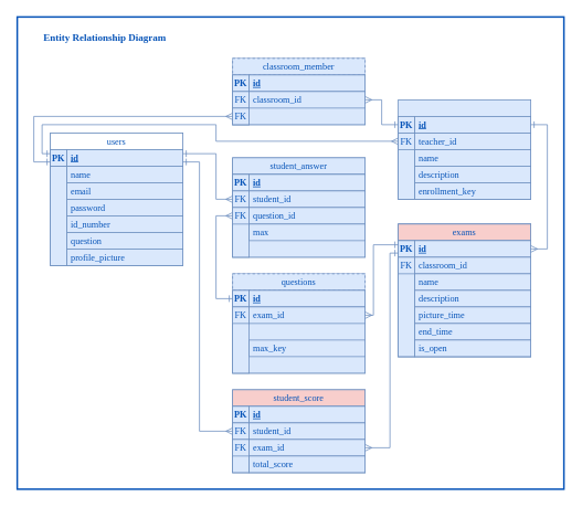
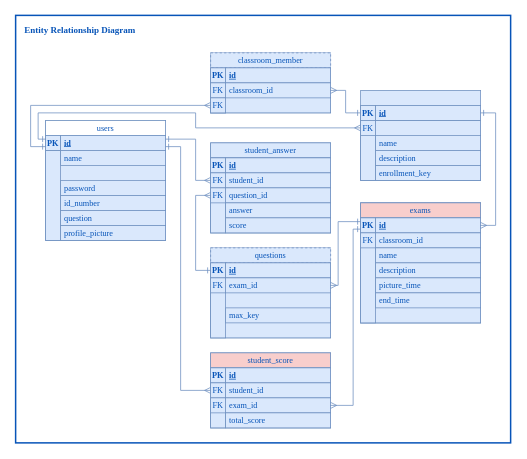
- <mxCell id="96" value="&lt;b&gt;&lt;font face=&quot;Times New Roman&quot; style=&quot;font-size: 12px;&quot;&gt;Entity Relationship Diagram&lt;/font&gt;&lt;/b&gt;" style="text;html=1;strokeColor=none;fillColor=none;align=left;verticalAlign=middle;whiteSpace=wrap;rounded=0;fontSize=11;fontFamily=Georgia;fontColor=#0754B8;" parent="1" vertex="1"><mxGeometry x="50" y="30" width="180" height="30" as="geometry" /></mxCell>
+ <mxCell id="96" value="&lt;b&gt;&lt;font face=&quot;Times New Roman&quot; style=&quot;font-size: 12px;&quot;&gt;Entity Relationship Diagram&lt;/font&gt;&lt;/b&gt;" style="text;html=1;strokeColor=none;fillColor=none;align=left;verticalAlign=middle;whiteSpace=wrap;rounded=0;fontSize=11;fontFamily=Georgia;fontColor=#0754B8;" parent="1" vertex="1"><mxGeometry x="30" y="25" width="180" height="30" as="geometry" /></mxCell>
- <mxCell id="44" value="teacher_id" style="text;html=1;align=left;verticalAlign=middle;whiteSpace=wrap;rounded=0;spacingLeft=3;fontSize=11;fontFamily=Georgia;fillColor=#dae8fc;strokeColor=#6c8ebf;fontColor=#0754B8;" parent="38" vertex="1"><mxGeometry x="20" y="40" width="140" height="20" as="geometry" /></mxCell>
- <mxCell id="67" value="email" style="text;html=1;align=left;verticalAlign=middle;whiteSpace=wrap;rounded=0;spacingLeft=3;fontFamily=Georgia;fontSize=11;fillColor=#dae8fc;strokeColor=#6c8ebf;fontColor=#0754B8;" parent="59" vertex="1"><mxGeometry x="20" y="60" width="140" height="20" as="geometry" /></mxCell>
- <mxCell id="34" value="max" style="text;html=1;align=left;verticalAlign=middle;whiteSpace=wrap;rounded=0;spacingLeft=3;fontSize=11;fontFamily=Georgia;fillColor=#dae8fc;strokeColor=#6c8ebf;fontColor=#0754B8;" parent="25" vertex="1"><mxGeometry x="20" y="80" width="140" height="20" as="geometry" /></mxCell>
+ <mxCell id="34" value="answer" style="text;html=1;align=left;verticalAlign=middle;whiteSpace=wrap;rounded=0;spacingLeft=3;fontSize=11;fontFamily=Georgia;fillColor=#dae8fc;strokeColor=#6c8ebf;fontColor=#0754B8;" parent="25" vertex="1"><mxGeometry x="20" y="80" width="140" height="20" as="geometry" /></mxCell>
+ <mxCell id="35" value="score" style="text;html=1;align=left;verticalAlign=middle;whiteSpace=wrap;rounded=0;spacingLeft=3;fontSize=11;fontFamily=Georgia;fillColor=#dae8fc;strokeColor=#6c8ebf;fontColor=#0754B8;" parent="25" vertex="1"><mxGeometry x="20" y="100" width="140" height="20" as="geometry" /></mxCell>
- <mxCell id="85" value="is_open" style="text;html=1;align=left;verticalAlign=middle;whiteSpace=wrap;rounded=0;spacingLeft=3;fontSize=11;fontFamily=Georgia;fillColor=#dae8fc;strokeColor=#6c8ebf;fontColor=#0754B8;" parent="73" vertex="1"><mxGeometry x="20" y="140" width="140" height="20" as="geometry" /></mxCell>
